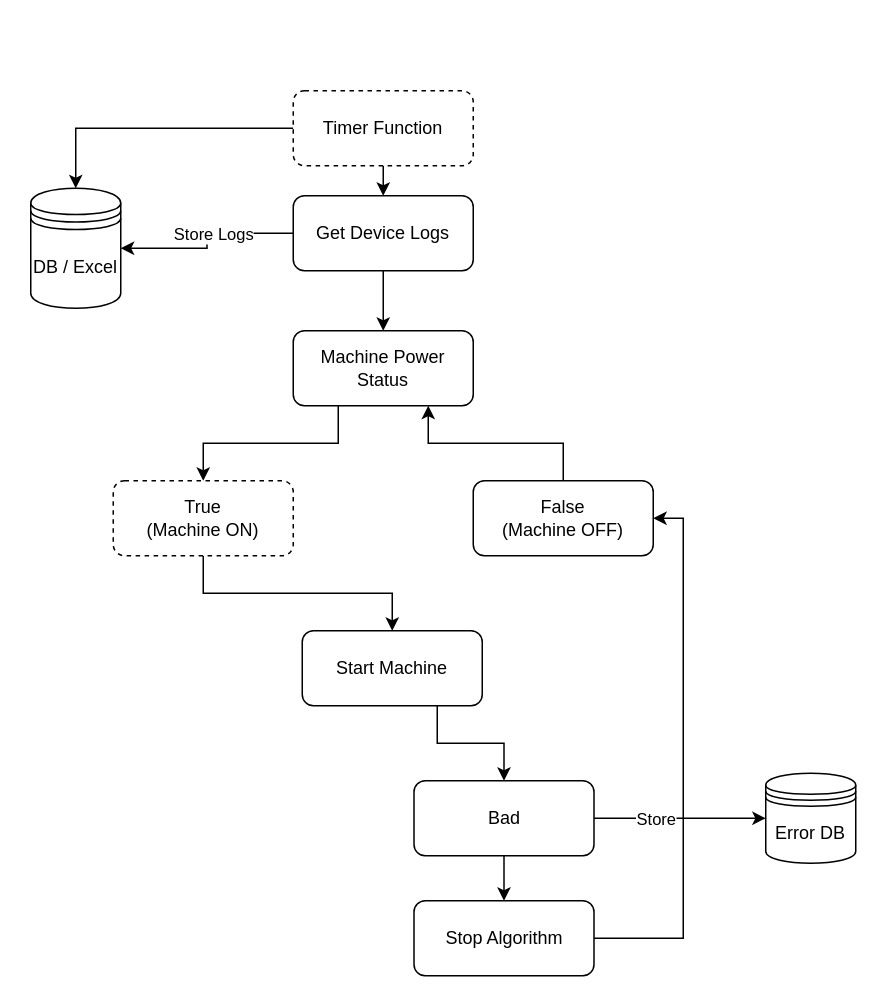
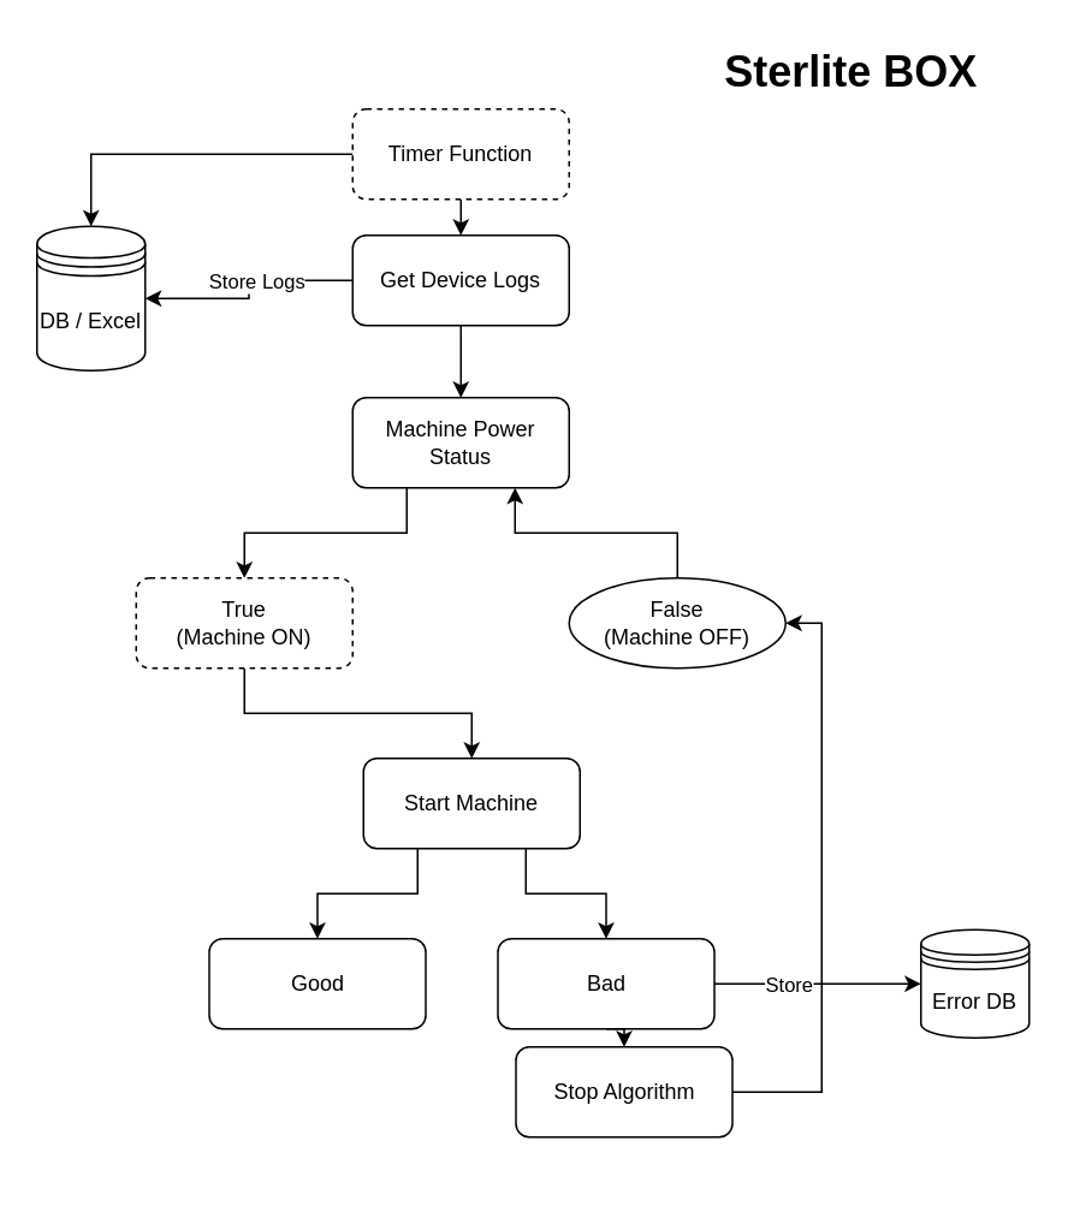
+ <mxCell id="27" value="Sterlite BOX" style="text;strokeColor=none;fillColor=none;html=1;fontSize=24;fontStyle=1;verticalAlign=middle;align=center;" parent="1" vertex="1"><mxGeometry x="395.5" y="20" width="150" height="40" as="geometry" /></mxCell>
- <mxCell id="22" value="False&lt;br&gt;(Machine OFF)" style="rounded=1;whiteSpace=wrap;html=1;" parent="1" vertex="1"><mxGeometry x="315" y="320" width="120" height="50" as="geometry" /></mxCell>
+ <mxCell id="22" value="False&lt;br&gt;(Machine OFF)" style="ellipse;whiteSpace=wrap;html=1;" parent="1" vertex="1"><mxGeometry x="315" y="320" width="120" height="50" as="geometry" /></mxCell>
+ <mxCell id="6" style="edgeStyle=orthogonalEdgeStyle;rounded=0;orthogonalLoop=1;jettySize=auto;html=1;exitX=0.25;exitY=1;exitDx=0;exitDy=0;" parent="1" source="8" target="12" edge="1"><mxGeometry relative="1" as="geometry" /></mxCell>
+ <mxCell id="12" value="Good" style="rounded=1;whiteSpace=wrap;html=1;" parent="1" vertex="1"><mxGeometry x="115.5" y="520" width="120" height="50" as="geometry" /></mxCell>
- <mxCell id="18" value="Stop Algorithm" style="rounded=1;whiteSpace=wrap;html=1;" parent="1" vertex="1"><mxGeometry x="275.5" y="600" width="120" height="50" as="geometry" /></mxCell>
+ <mxCell id="18" value="Stop Algorithm" style="rounded=1;whiteSpace=wrap;html=1;" parent="1" vertex="1"><mxGeometry x="285.5" y="580" width="120" height="50" as="geometry" /></mxCell>
